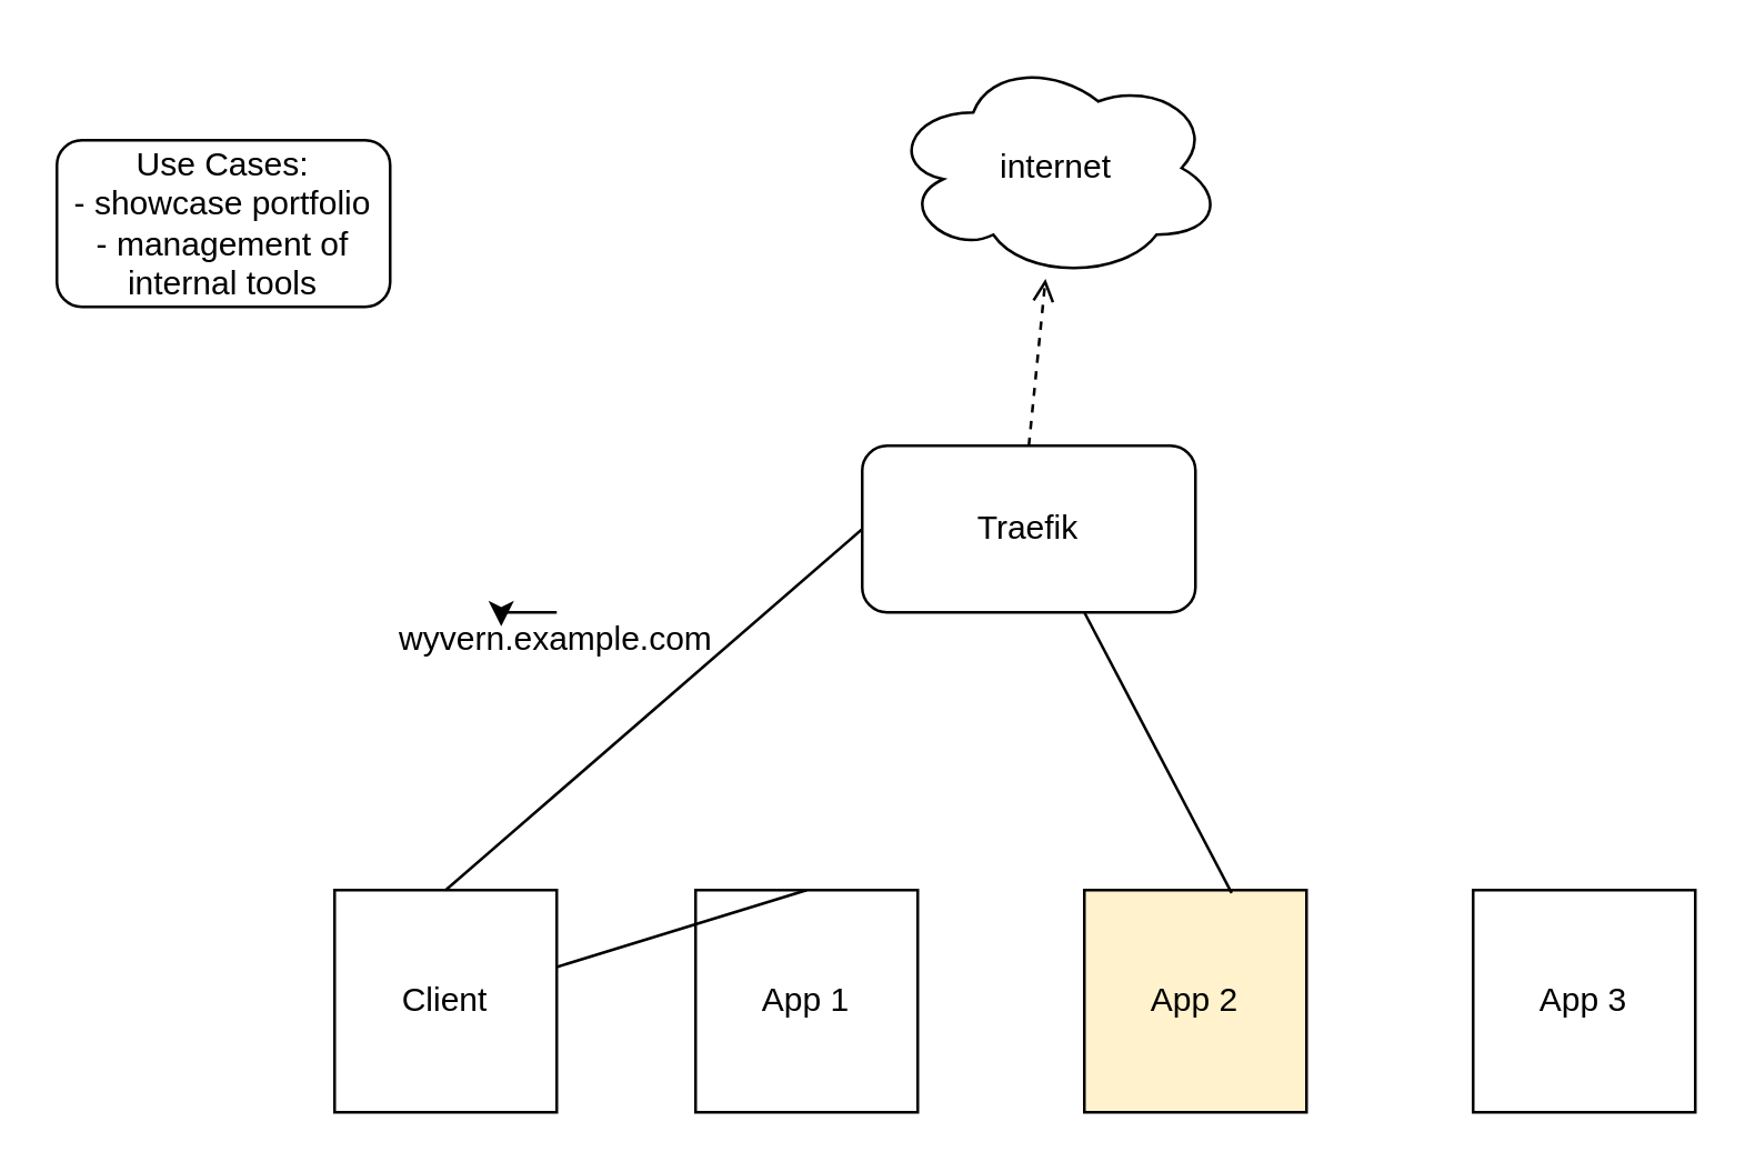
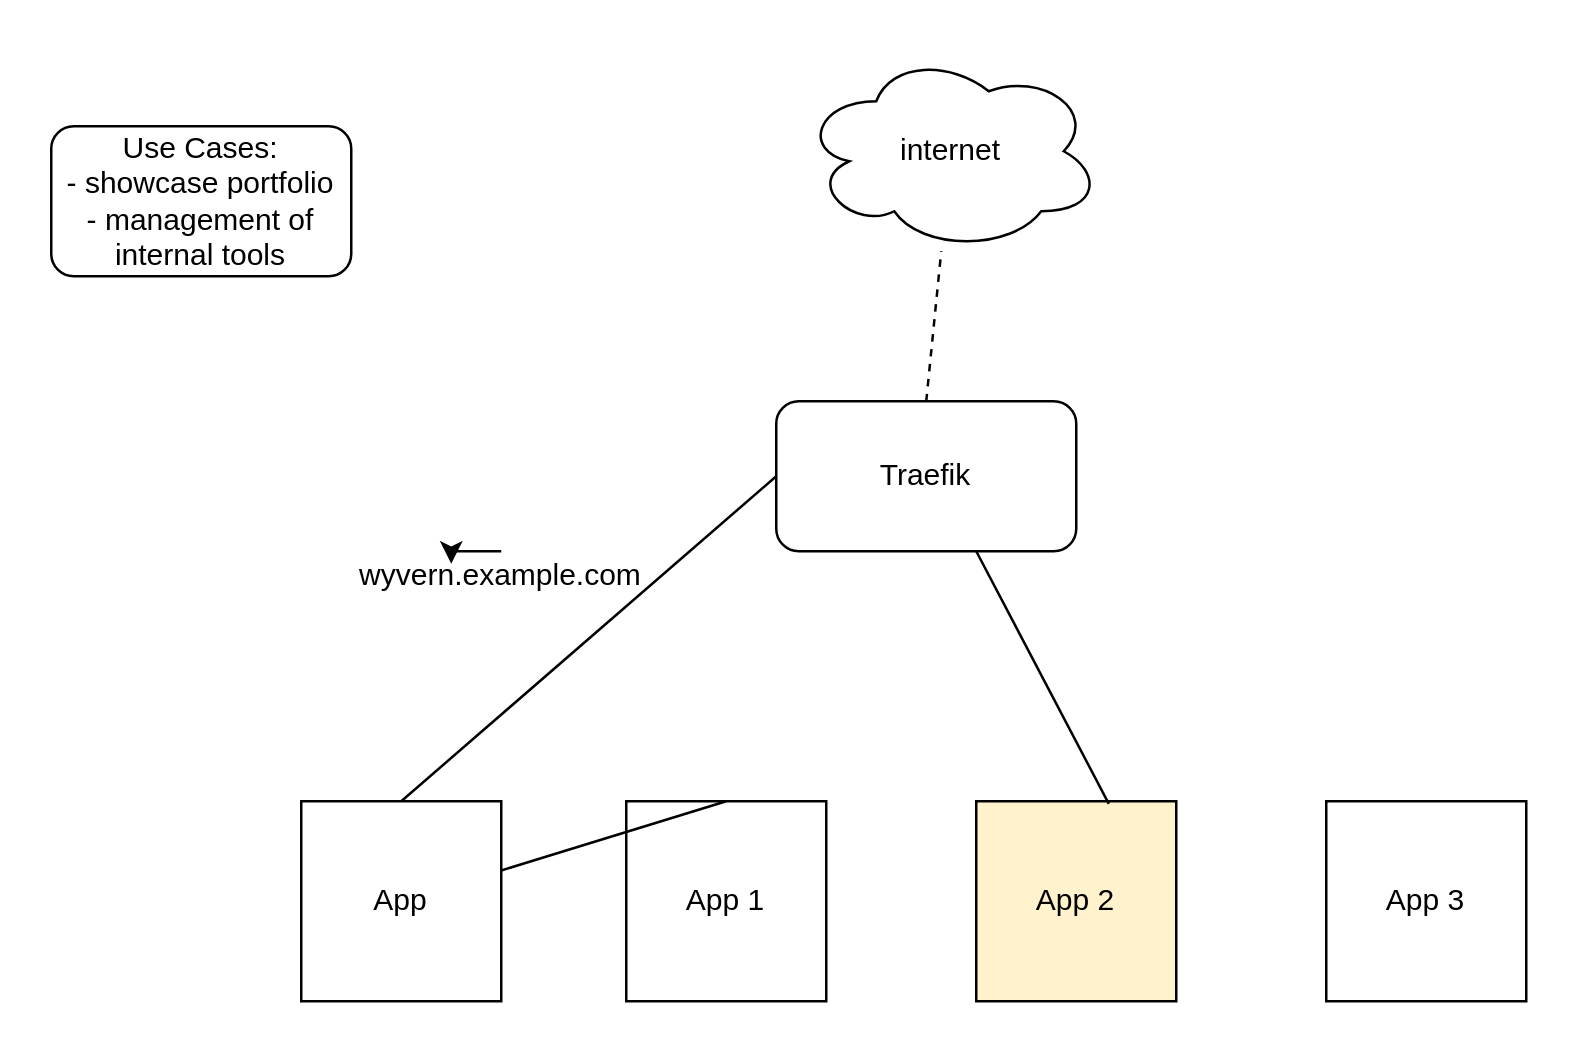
- <mxCell id="12" value="" style="endArrow=open;dashed=1;html=1;exitX=0.5;exitY=0;exitDx=0;exitDy=0;" edge="1" parent="1" source="3" target="11"><mxGeometry width="50" height="50" relative="1" as="geometry"><mxPoint x="360" y="140" as="sourcePoint" /><mxPoint x="410" y="90" as="targetPoint" /></mxGeometry></mxCell>
+ <mxCell id="12" value="" style="endArrow=none;dashed=1;html=1;exitX=0.5;exitY=0;exitDx=0;exitDy=0;" edge="1" parent="1" source="3" target="11"><mxGeometry width="50" height="50" relative="1" as="geometry"><mxPoint x="360" y="140" as="sourcePoint" /><mxPoint x="410" y="90" as="targetPoint" /></mxGeometry></mxCell>
- <mxCell id="4" value="Client" style="whiteSpace=wrap;html=1;aspect=fixed;" vertex="1" parent="1"><mxGeometry x="120" y="320" width="80" height="80" as="geometry" /></mxCell>
+ <mxCell id="4" value="App" style="whiteSpace=wrap;html=1;aspect=fixed;" vertex="1" parent="1"><mxGeometry x="120" y="320" width="80" height="80" as="geometry" /></mxCell>
